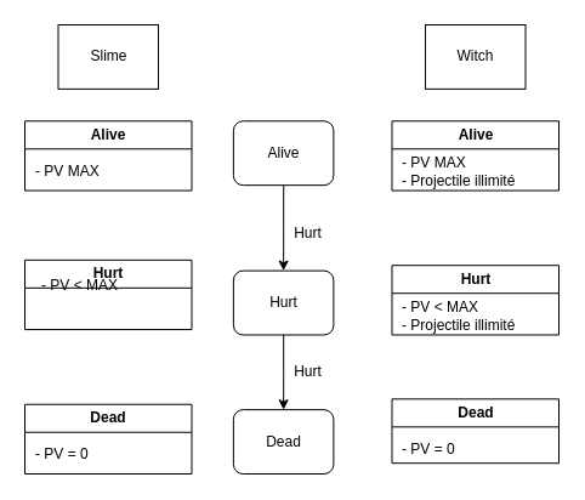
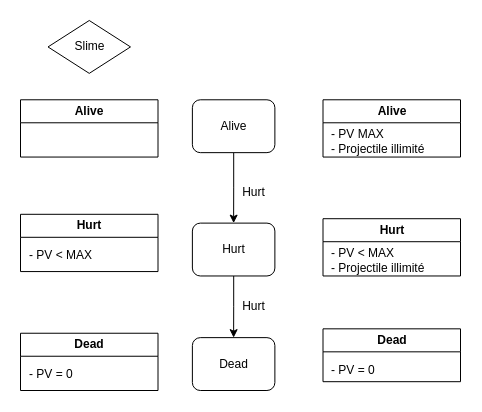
- <mxCell id="17" value="Slime" style="rounded=0;whiteSpace=wrap;html=1;flipH=0;flipV=0;" parent="2" vertex="1"><mxGeometry x="27.5" width="82.5" height="52.857" as="geometry" /></mxCell>
+ <mxCell id="17" value="Slime" style="rhombus;whiteSpace=wrap;html=1;flipH=0;flipV=0;" parent="2" vertex="1"><mxGeometry x="27.5" width="82.5" height="52.857" as="geometry" /></mxCell>
- <mxCell id="16" value="Witch" style="rounded=0;whiteSpace=wrap;html=1;flipH=0;flipV=0;" parent="2" vertex="1"><mxGeometry x="330" width="82.5" height="52.857" as="geometry" /></mxCell>
- <mxCell id="19" value="- PV MAX" style="text;html=1;align=left;verticalAlign=middle;resizable=0;points=[];autosize=1;strokeColor=none;fillColor=none;" parent="18" vertex="1"><mxGeometry x="6.875" y="26.429" width="80" height="30" as="geometry" /></mxCell>
- <mxCell id="21" value="- PV &amp;lt; MAX" style="text;html=1;align=left;verticalAlign=middle;resizable=0;points=[];autosize=1;strokeColor=none;fillColor=none;" parent="20" vertex="1"><mxGeometry x="11.875" y="6.429" width="90" height="30" as="geometry" /></mxCell>
+ <mxCell id="21" value="- PV &amp;lt; MAX" style="text;html=1;align=left;verticalAlign=middle;resizable=0;points=[];autosize=1;strokeColor=none;fillColor=none;" parent="20" vertex="1"><mxGeometry x="6.875" y="26.429" width="90" height="30" as="geometry" /></mxCell>
